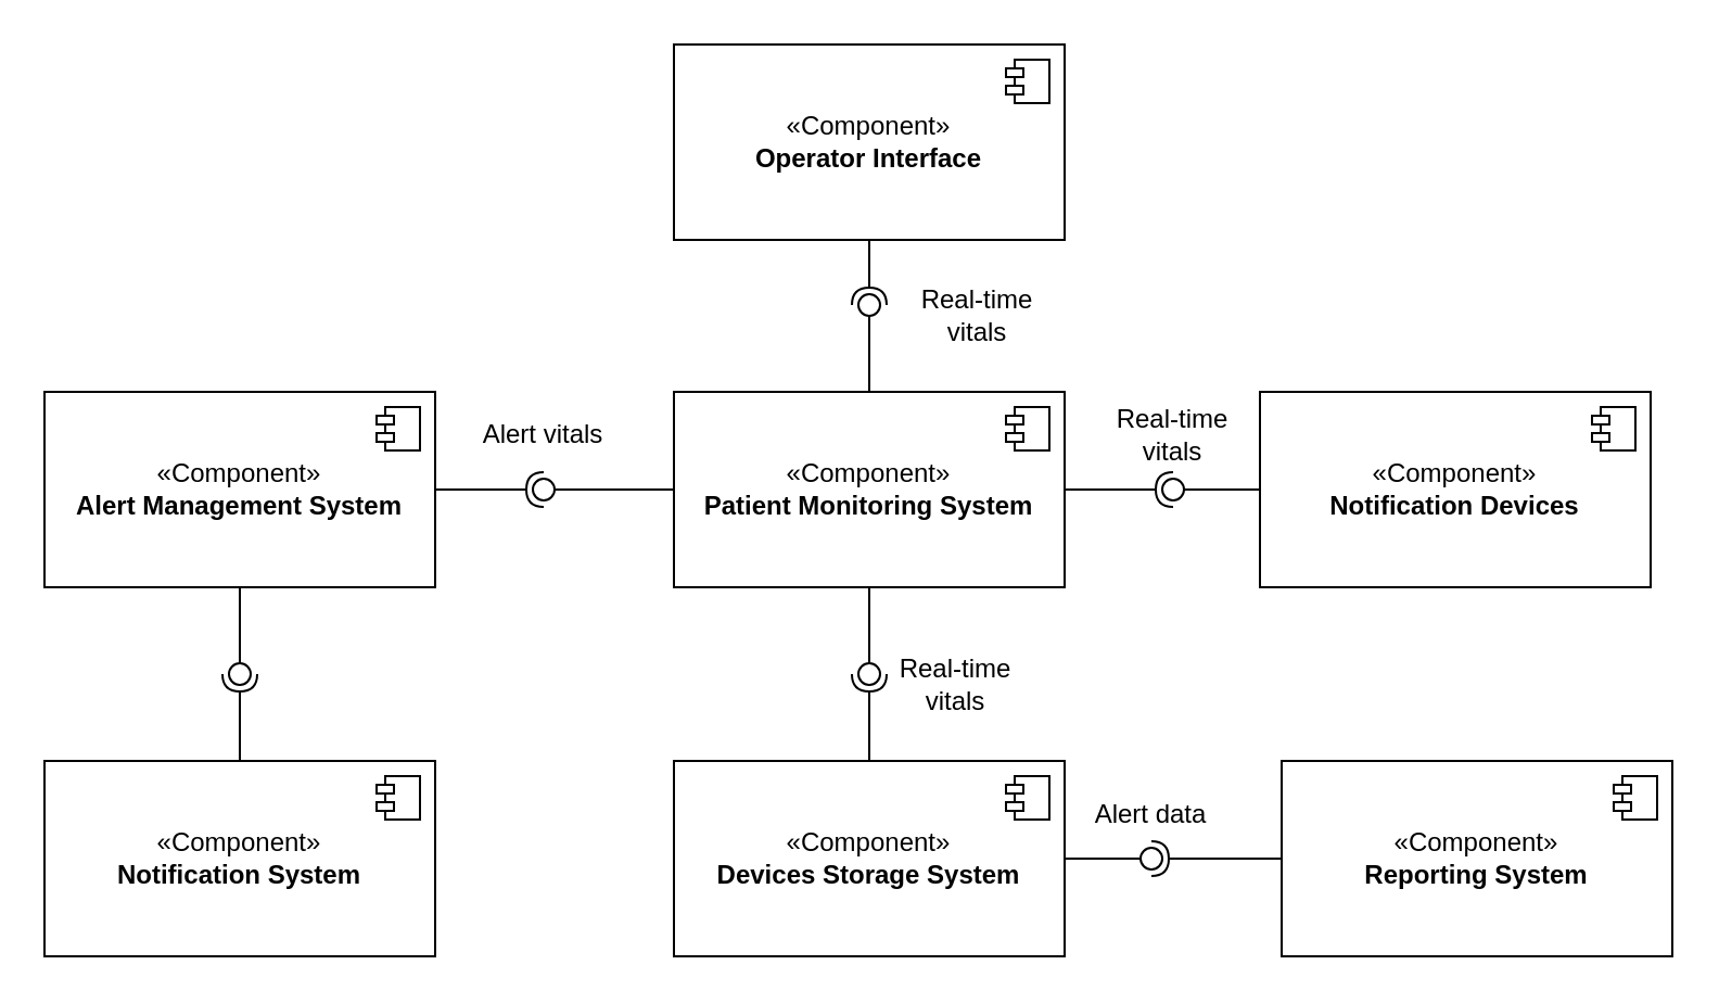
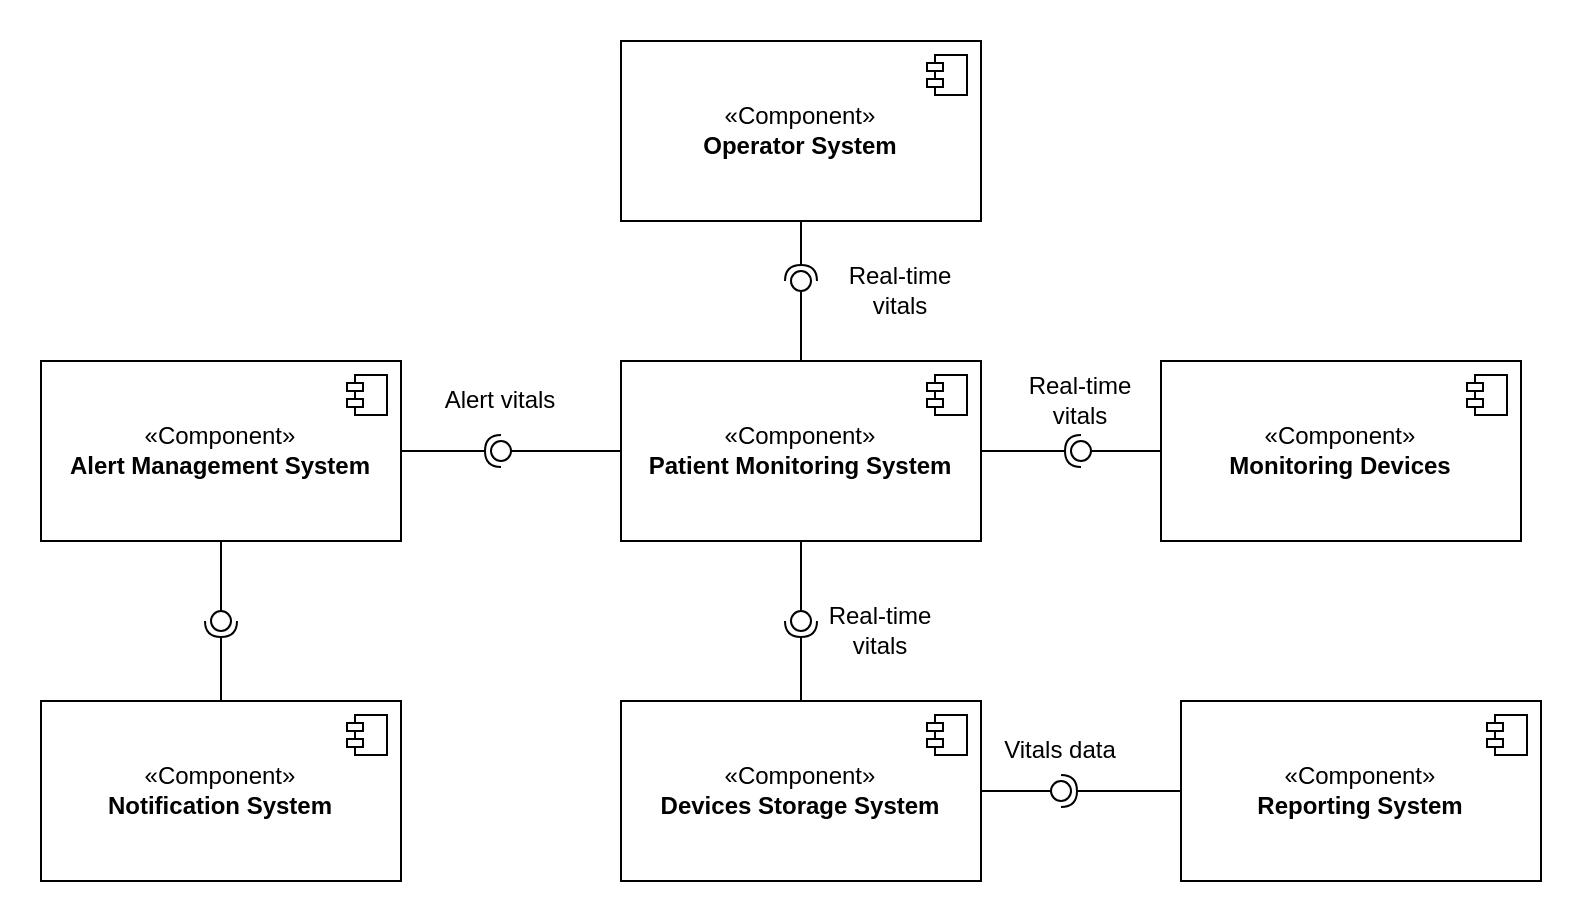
- <mxCell id="8" value="«Component»&lt;br&gt;&lt;b&gt;Operator Interface&lt;/b&gt;" style="html=1;dropTarget=0;whiteSpace=wrap;" parent="1" vertex="1"><mxGeometry x="310" y="20" width="180" height="90" as="geometry" /></mxCell>
+ <mxCell id="8" value="«Component»&lt;br&gt;&lt;b&gt;Operator System&lt;/b&gt;" style="html=1;dropTarget=0;whiteSpace=wrap;" parent="1" vertex="1"><mxGeometry x="310" y="20" width="180" height="90" as="geometry" /></mxCell>
- <mxCell id="4" value="«Component»&lt;br&gt;&lt;b&gt;Notification Devices&lt;/b&gt;" style="html=1;dropTarget=0;whiteSpace=wrap;" parent="1" vertex="1"><mxGeometry x="580" y="180" width="180" height="90" as="geometry" /></mxCell>
+ <mxCell id="4" value="«Component»&lt;br&gt;&lt;b&gt;Monitoring Devices&lt;/b&gt;" style="html=1;dropTarget=0;whiteSpace=wrap;" parent="1" vertex="1"><mxGeometry x="580" y="180" width="180" height="90" as="geometry" /></mxCell>
- <mxCell id="34" value="Alert data" style="text;html=1;align=center;verticalAlign=middle;whiteSpace=wrap;rounded=0;" vertex="1" parent="1"><mxGeometry x="500" y="360" width="60" height="30" as="geometry" /></mxCell>
+ <mxCell id="34" value="Vitals data" style="text;html=1;align=center;verticalAlign=middle;whiteSpace=wrap;rounded=0;" vertex="1" parent="1"><mxGeometry x="500" y="360" width="60" height="30" as="geometry" /></mxCell>
